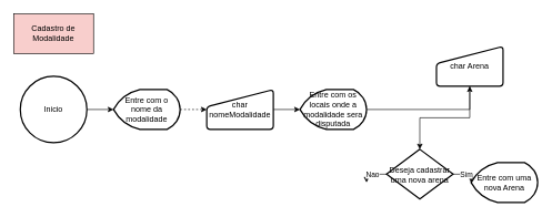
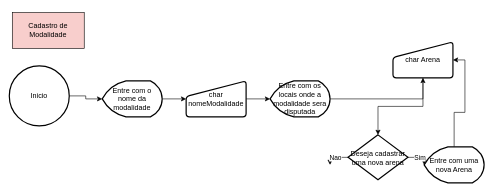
- <mxCell id="4" value="Inicio" style="strokeWidth=2;html=1;shape=mxgraph.flowchart.start_2;whiteSpace=wrap;" vertex="1" parent="1"><mxGeometry x="30" y="114" width="100" height="100" as="geometry" /></mxCell>
+ <mxCell id="4" value="Inicio" style="strokeWidth=2;html=1;shape=mxgraph.flowchart.start_2;whiteSpace=wrap;" vertex="1" parent="1"><mxGeometry x="15" y="109" width="100" height="100" as="geometry" /></mxCell>
- <mxCell id="5" style="edgeStyle=orthogonalEdgeStyle;rounded=0;orthogonalLoop=1;jettySize=auto;html=1;exitX=1;exitY=0.5;exitDx=0;exitDy=0;exitPerimeter=0;dashed=1;" edge="1" parent="1" source="6" target="8"><mxGeometry relative="1" as="geometry"><mxPoint x="310" y="164" as="targetPoint" /></mxGeometry></mxCell>
+ <mxCell id="5" style="edgeStyle=orthogonalEdgeStyle;rounded=0;orthogonalLoop=1;jettySize=auto;html=1;exitX=1;exitY=0.5;exitDx=0;exitDy=0;exitPerimeter=0;" edge="1" parent="1" source="6" target="8"><mxGeometry relative="1" as="geometry"><mxPoint x="310" y="164" as="targetPoint" /></mxGeometry></mxCell>
+ <mxCell id="16" style="edgeStyle=orthogonalEdgeStyle;rounded=0;orthogonalLoop=1;jettySize=auto;html=1;exitX=0.5;exitY=0;exitDx=0;exitDy=0;exitPerimeter=0;entryX=1;entryY=0.5;entryDx=0;entryDy=0;" edge="1" parent="1" source="17" target="12"><mxGeometry relative="1" as="geometry" /></mxCell>
